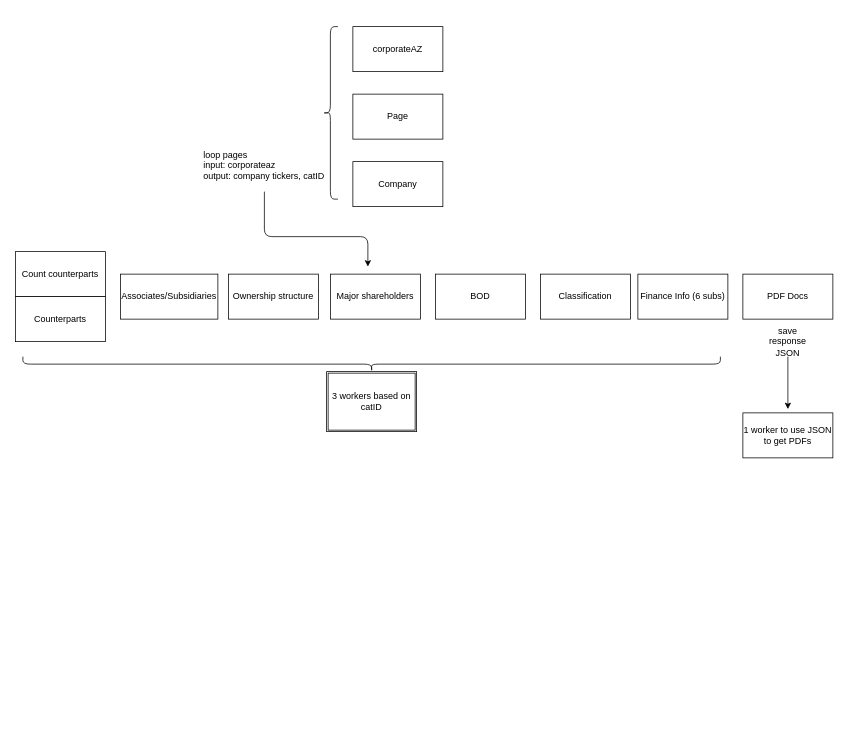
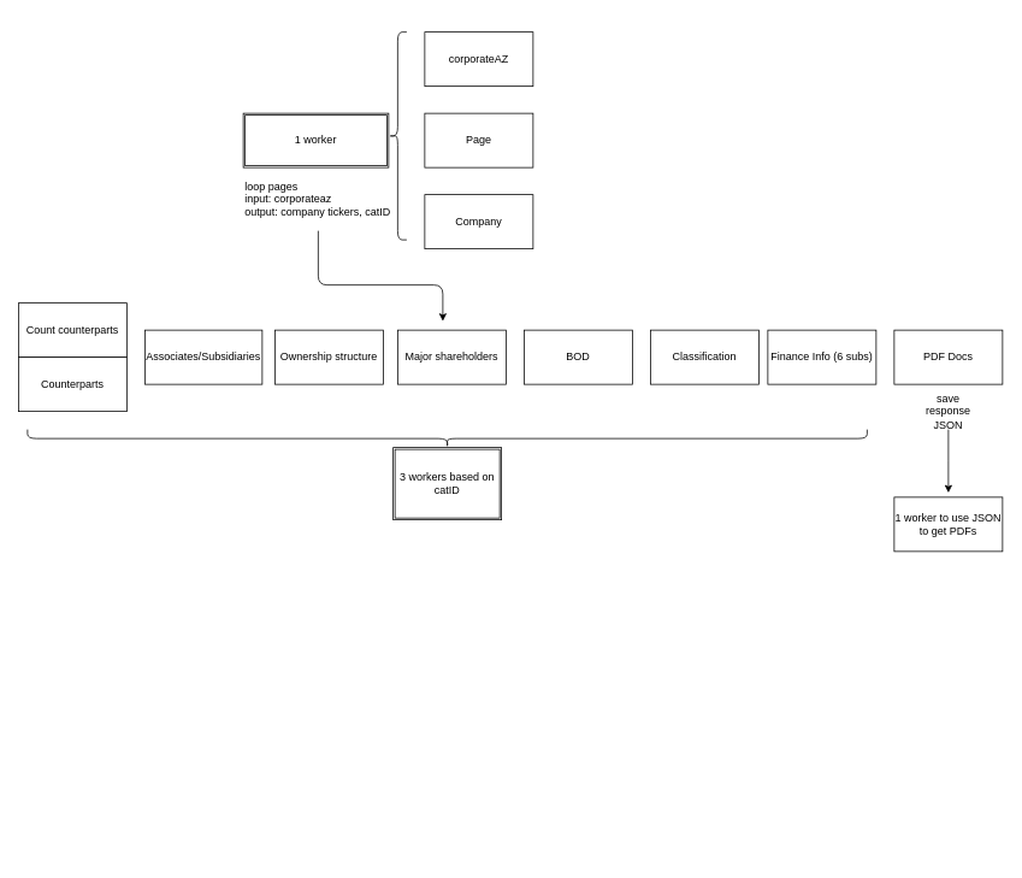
+ <mxCell id="16" value="1 worker" style="shape=ext;double=1;rounded=0;whiteSpace=wrap;html=1;" vertex="1" parent="1"><mxGeometry x="269" y="125" width="161" height="60" as="geometry" /></mxCell>
